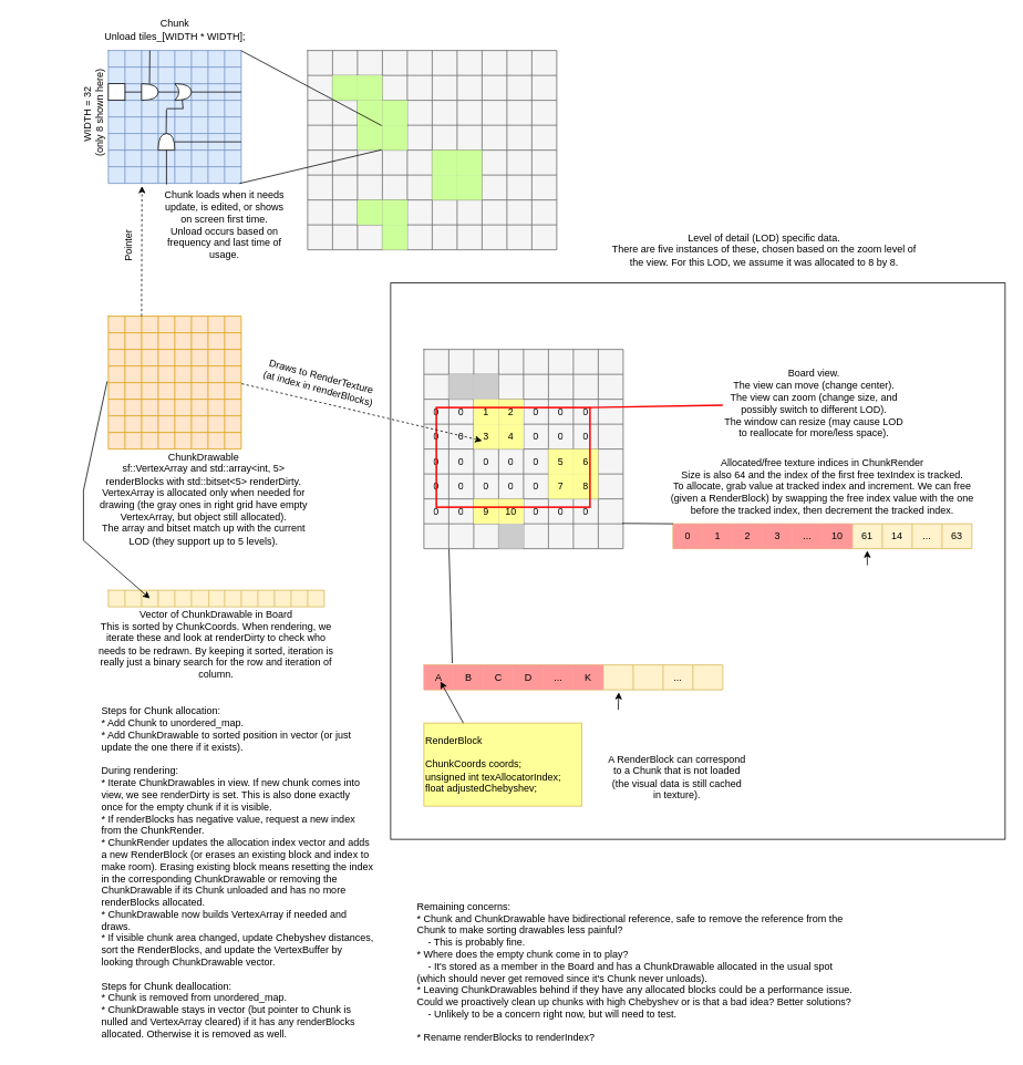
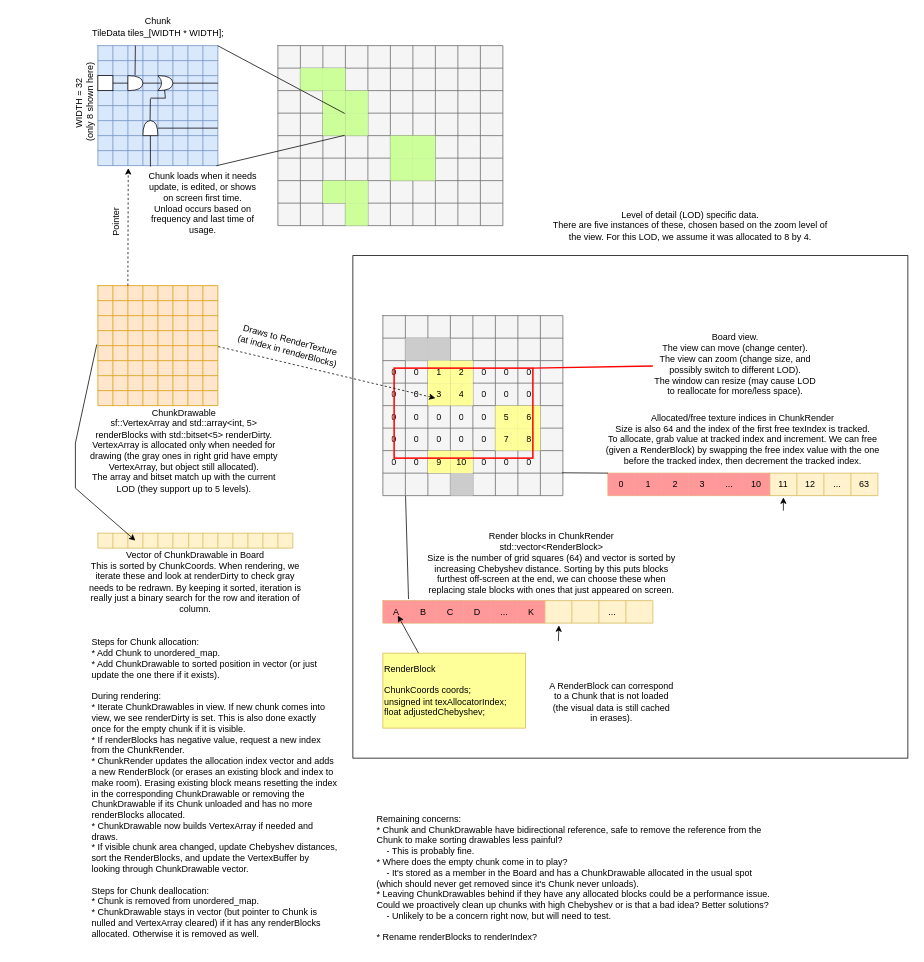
- <mxCell id="3" value="Chunk&lt;br&gt;Unload tiles_[WIDTH * WIDTH];" style="text;html=1;strokeColor=none;fillColor=none;align=center;verticalAlign=middle;whiteSpace=wrap;rounded=0;" parent="1" vertex="1"><mxGeometry x="97.5" y="20" width="225" height="30" as="geometry" /></mxCell>
+ <mxCell id="3" value="Chunk&lt;br&gt;TileData tiles_[WIDTH * WIDTH];" style="text;html=1;strokeColor=none;fillColor=none;align=center;verticalAlign=middle;whiteSpace=wrap;rounded=0;" parent="1" vertex="1"><mxGeometry x="97.5" y="20" width="225" height="30" as="geometry" /></mxCell>
- <mxCell id="371" value="Level of detail (LOD) specific data.&lt;br&gt;There are five instances of these, chosen based on the zoom level of the view. For this LOD, we assume it was allocated to 8 by 8." style="text;html=1;strokeColor=none;fillColor=none;align=center;verticalAlign=middle;whiteSpace=wrap;rounded=0;" parent="1" vertex="1"><mxGeometry x="730" y="250" width="380" height="100" as="geometry" /></mxCell>
+ <mxCell id="371" value="Level of detail (LOD) specific data.&lt;br&gt;There are five instances of these, chosen based on the zoom level of the view. For this LOD, we assume it was allocated to 8 by 4." style="text;html=1;strokeColor=none;fillColor=none;align=center;verticalAlign=middle;whiteSpace=wrap;rounded=0;" parent="1" vertex="1"><mxGeometry x="730" y="250" width="380" height="100" as="geometry" /></mxCell>
- <mxCell id="364" value="61" style="shape=partialRectangle;html=1;whiteSpace=wrap;connectable=0;strokeColor=inherit;overflow=hidden;fillColor=none;top=0;left=0;bottom=0;right=0;pointerEvents=1;" parent="357" vertex="1"><mxGeometry x="216" width="36" height="30" as="geometry"><mxRectangle width="36" height="30" as="alternateBounds" /></mxGeometry></mxCell>
+ <mxCell id="364" value="11" style="shape=partialRectangle;html=1;whiteSpace=wrap;connectable=0;strokeColor=inherit;overflow=hidden;fillColor=none;top=0;left=0;bottom=0;right=0;pointerEvents=1;" parent="357" vertex="1"><mxGeometry x="216" width="36" height="30" as="geometry"><mxRectangle width="36" height="30" as="alternateBounds" /></mxGeometry></mxCell>
- <mxCell id="365" value="14" style="shape=partialRectangle;html=1;whiteSpace=wrap;connectable=0;strokeColor=inherit;overflow=hidden;fillColor=none;top=0;left=0;bottom=0;right=0;pointerEvents=1;" parent="357" vertex="1"><mxGeometry x="252" width="36" height="30" as="geometry"><mxRectangle width="36" height="30" as="alternateBounds" /></mxGeometry></mxCell>
+ <mxCell id="365" value="12" style="shape=partialRectangle;html=1;whiteSpace=wrap;connectable=0;strokeColor=inherit;overflow=hidden;fillColor=none;top=0;left=0;bottom=0;right=0;pointerEvents=1;" parent="357" vertex="1"><mxGeometry x="252" width="36" height="30" as="geometry"><mxRectangle width="36" height="30" as="alternateBounds" /></mxGeometry></mxCell>
+ <mxCell id="354" value="Render blocks in ChunkRender&lt;br&gt;std::vector&amp;lt;RenderBlock&amp;gt;&lt;br&gt;Size is the number of grid squares (64) and vector is sorted by increasing Chebyshev distance. Sorting by this puts blocks furthest off-screen at the end, we can choose these when replacing stale blocks with ones that just appeared on screen." style="text;html=1;strokeColor=none;fillColor=none;align=center;verticalAlign=middle;whiteSpace=wrap;rounded=0;" parent="1" vertex="1"><mxGeometry x="560" y="710" width="350" height="80" as="geometry" /></mxCell>
- <mxCell id="336" value="Vector of ChunkDrawable in Board&lt;br&gt;This is sorted by ChunkCoords. When rendering, we iterate these and look at renderDirty to check who needs to be redrawn. By keeping it sorted, iteration is really just a binary search for the row and iteration of column." style="text;html=1;strokeColor=none;fillColor=none;align=center;verticalAlign=middle;whiteSpace=wrap;rounded=0;" parent="1" vertex="1"><mxGeometry x="110" y="730" width="300" height="90" as="geometry" /></mxCell>
+ <mxCell id="336" value="Vector of ChunkDrawable in Board&lt;br&gt;This is sorted by ChunkCoords. When rendering, we iterate these and look at renderDirty to check gray needs to be redrawn. By keeping it sorted, iteration is really just a binary search for the row and iteration of column." style="text;html=1;strokeColor=none;fillColor=none;align=center;verticalAlign=middle;whiteSpace=wrap;rounded=0;" parent="1" vertex="1"><mxGeometry x="110" y="730" width="300" height="90" as="geometry" /></mxCell>
- <mxCell id="372" value="A RenderBlock can correspond to a Chunk that is not loaded (the visual data is still cached in texture)." style="text;html=1;strokeColor=none;fillColor=none;align=center;verticalAlign=middle;whiteSpace=wrap;rounded=0;" parent="1" vertex="1"><mxGeometry x="730" y="900" width="170" height="70" as="geometry" /></mxCell>
+ <mxCell id="372" value="A RenderBlock can correspond to a Chunk that is not loaded (the visual data is still cached in erases)." style="text;html=1;strokeColor=none;fillColor=none;align=center;verticalAlign=middle;whiteSpace=wrap;rounded=0;" parent="1" vertex="1"><mxGeometry x="730" y="900" width="170" height="70" as="geometry" /></mxCell>
